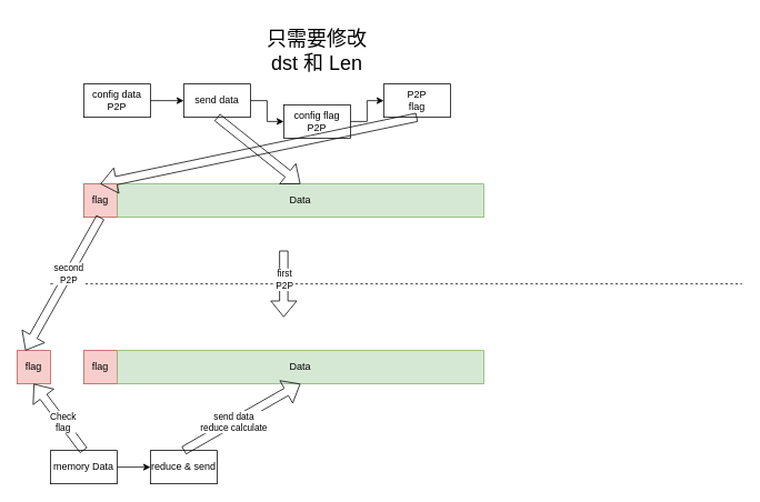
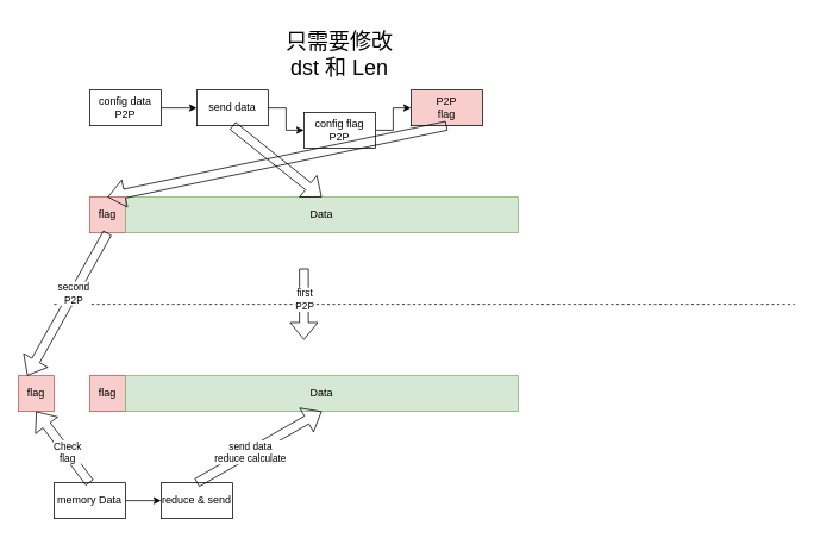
- <mxCell id="23" value="P2P&lt;br&gt;flag" style="rounded=0;whiteSpace=wrap;html=1;" vertex="1" parent="1"><mxGeometry x="460" y="100" width="80" height="40" as="geometry" /></mxCell>
+ <mxCell id="23" value="P2P&lt;br&gt;flag" style="rounded=0;whiteSpace=wrap;html=1;fillColor=#f8cecc;" vertex="1" parent="1"><mxGeometry x="460" y="100" width="80" height="40" as="geometry" /></mxCell>
